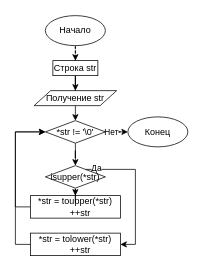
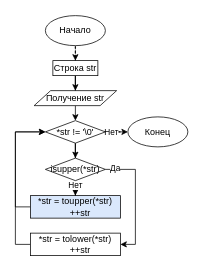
- <mxCell id="19" value="isupper(*str)" style="rhombus;whiteSpace=wrap;html=1;" vertex="1" parent="1"><mxGeometry x="60" y="220" width="80" height="30" as="geometry" /></mxCell>
+ <mxCell id="19" value="isupper(*str)" style="rhombus;whiteSpace=wrap;html=1;" vertex="1" parent="1"><mxGeometry x="60" y="210" width="80" height="30" as="geometry" /></mxCell>
- <mxCell id="14" value="&lt;div&gt;*str = toupper(*str)&lt;/div&gt;&lt;div&gt;&amp;nbsp; &amp;nbsp; ++str&lt;/div&gt;" style="rounded=0;whiteSpace=wrap;html=1;" vertex="1" parent="1"><mxGeometry x="40" y="260" width="120" height="30" as="geometry" /></mxCell>
+ <mxCell id="14" value="&lt;div&gt;*str = toupper(*str)&lt;/div&gt;&lt;div&gt;&amp;nbsp; &amp;nbsp; ++str&lt;/div&gt;" style="rounded=0;whiteSpace=wrap;html=1;fillColor=#dae8fc;" vertex="1" parent="1"><mxGeometry x="40" y="260" width="120" height="30" as="geometry" /></mxCell>
